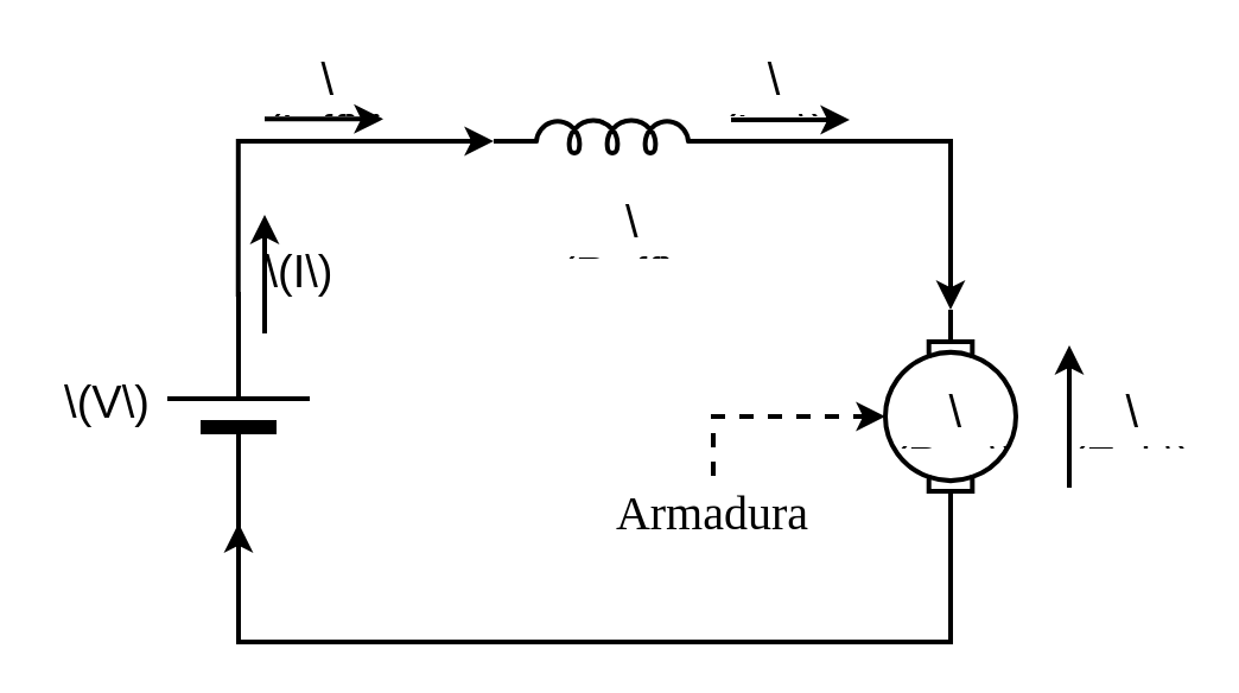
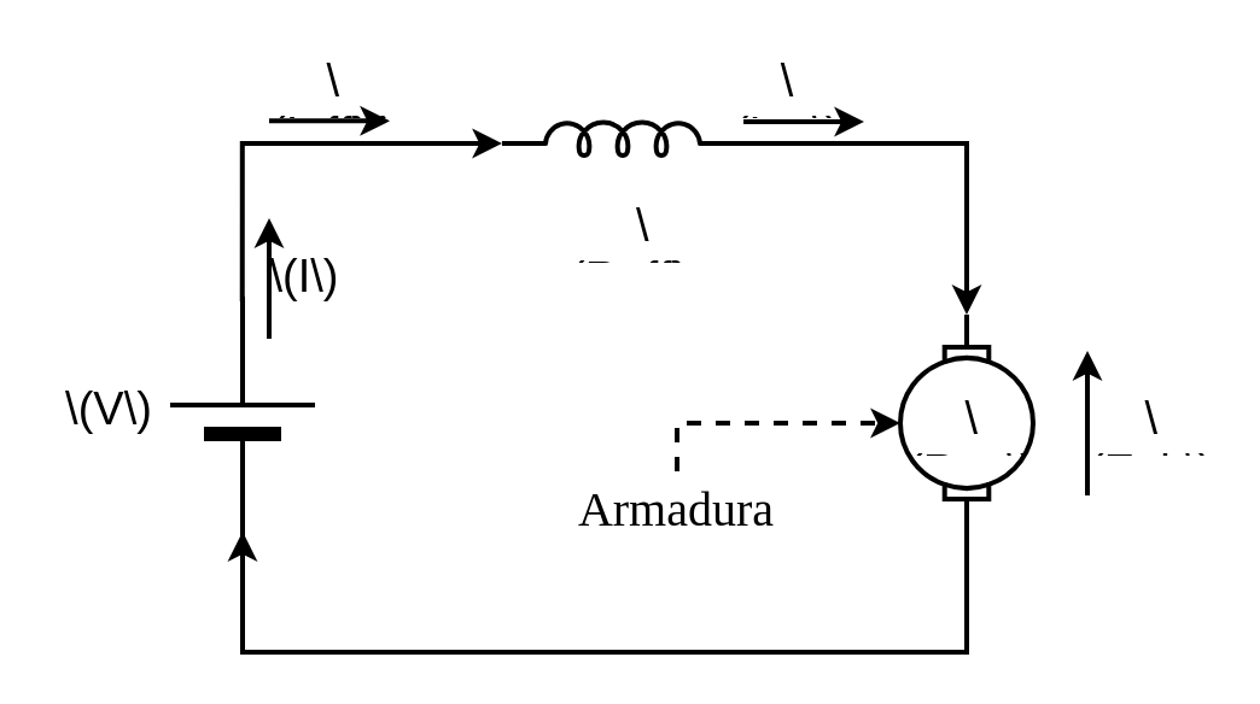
- <mxCell id="16" value="&lt;font face=&quot;Times New Roman&quot; style=&quot;font-size: 20px;&quot;&gt;Armadura&lt;/font&gt;" style="text;html=1;align=center;verticalAlign=middle;whiteSpace=wrap;rounded=0;fontSize=20;fontColor=default;labelBackgroundColor=none;strokeWidth=2;" parent="1" vertex="1"><mxGeometry x="250" y="200" width="100" height="30" as="geometry" /></mxCell>
+ <mxCell id="16" value="&lt;font face=&quot;Times New Roman&quot; style=&quot;font-size: 20px;&quot;&gt;Armadura&lt;/font&gt;" style="text;html=1;align=center;verticalAlign=middle;whiteSpace=wrap;rounded=0;fontSize=20;fontColor=default;labelBackgroundColor=none;strokeWidth=2;" parent="1" vertex="1"><mxGeometry x="230" y="195" width="100" height="30" as="geometry" /></mxCell>
